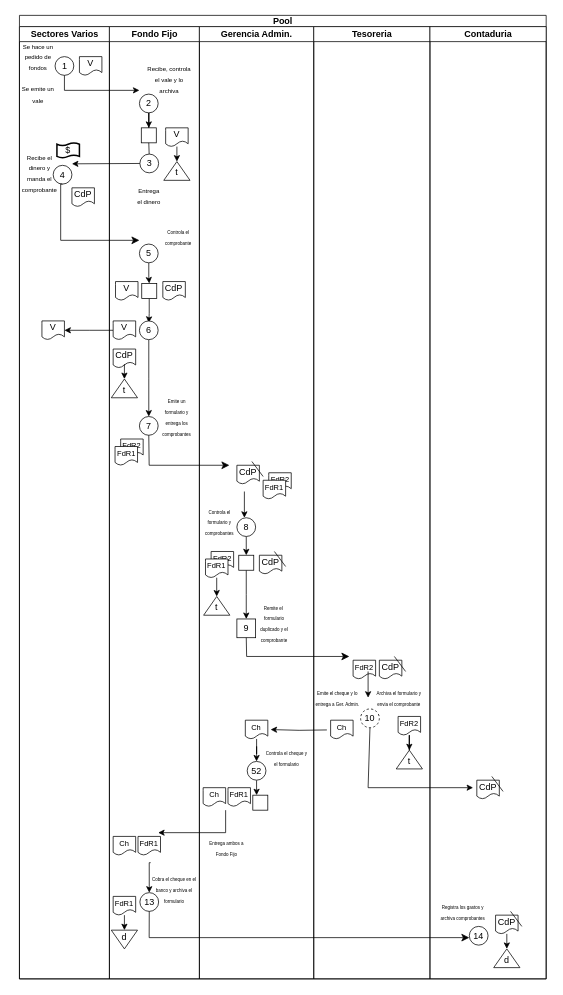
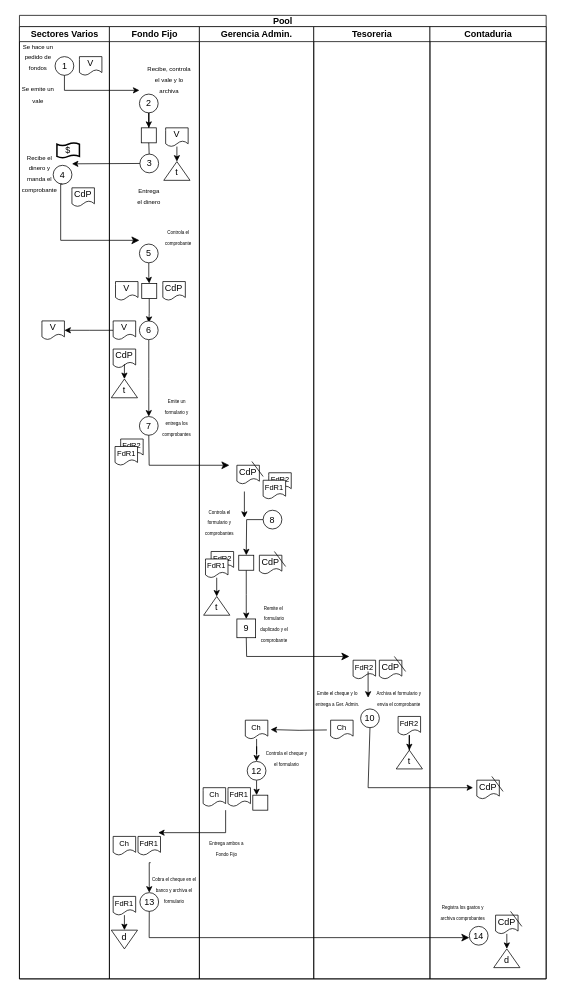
- <mxCell id="57" value="8" style="ellipse;whiteSpace=wrap;html=1;aspect=fixed;" parent="52" vertex="1"><mxGeometry x="50" y="655" width="25" height="25" as="geometry" /></mxCell>
+ <mxCell id="57" value="8" style="ellipse;whiteSpace=wrap;html=1;aspect=fixed;" parent="52" vertex="1"><mxGeometry x="85" y="645" width="25" height="25" as="geometry" /></mxCell>
- <mxCell id="85" value="10" style="ellipse;whiteSpace=wrap;html=1;aspect=fixed;dashed=1;" parent="81" vertex="1"><mxGeometry x="62.5" y="910" width="25" height="25" as="geometry" /></mxCell>
+ <mxCell id="85" value="10" style="ellipse;whiteSpace=wrap;html=1;aspect=fixed;" parent="81" vertex="1"><mxGeometry x="62.5" y="910" width="25" height="25" as="geometry" /></mxCell>
- <mxCell id="75" value="52" style="ellipse;whiteSpace=wrap;html=1;aspect=fixed;" vertex="1" parent="52"><mxGeometry x="63.75" y="980" width="25" height="25" as="geometry" /></mxCell>
+ <mxCell id="75" value="12" style="ellipse;whiteSpace=wrap;html=1;aspect=fixed;" vertex="1" parent="52"><mxGeometry x="63.75" y="980" width="25" height="25" as="geometry" /></mxCell>
